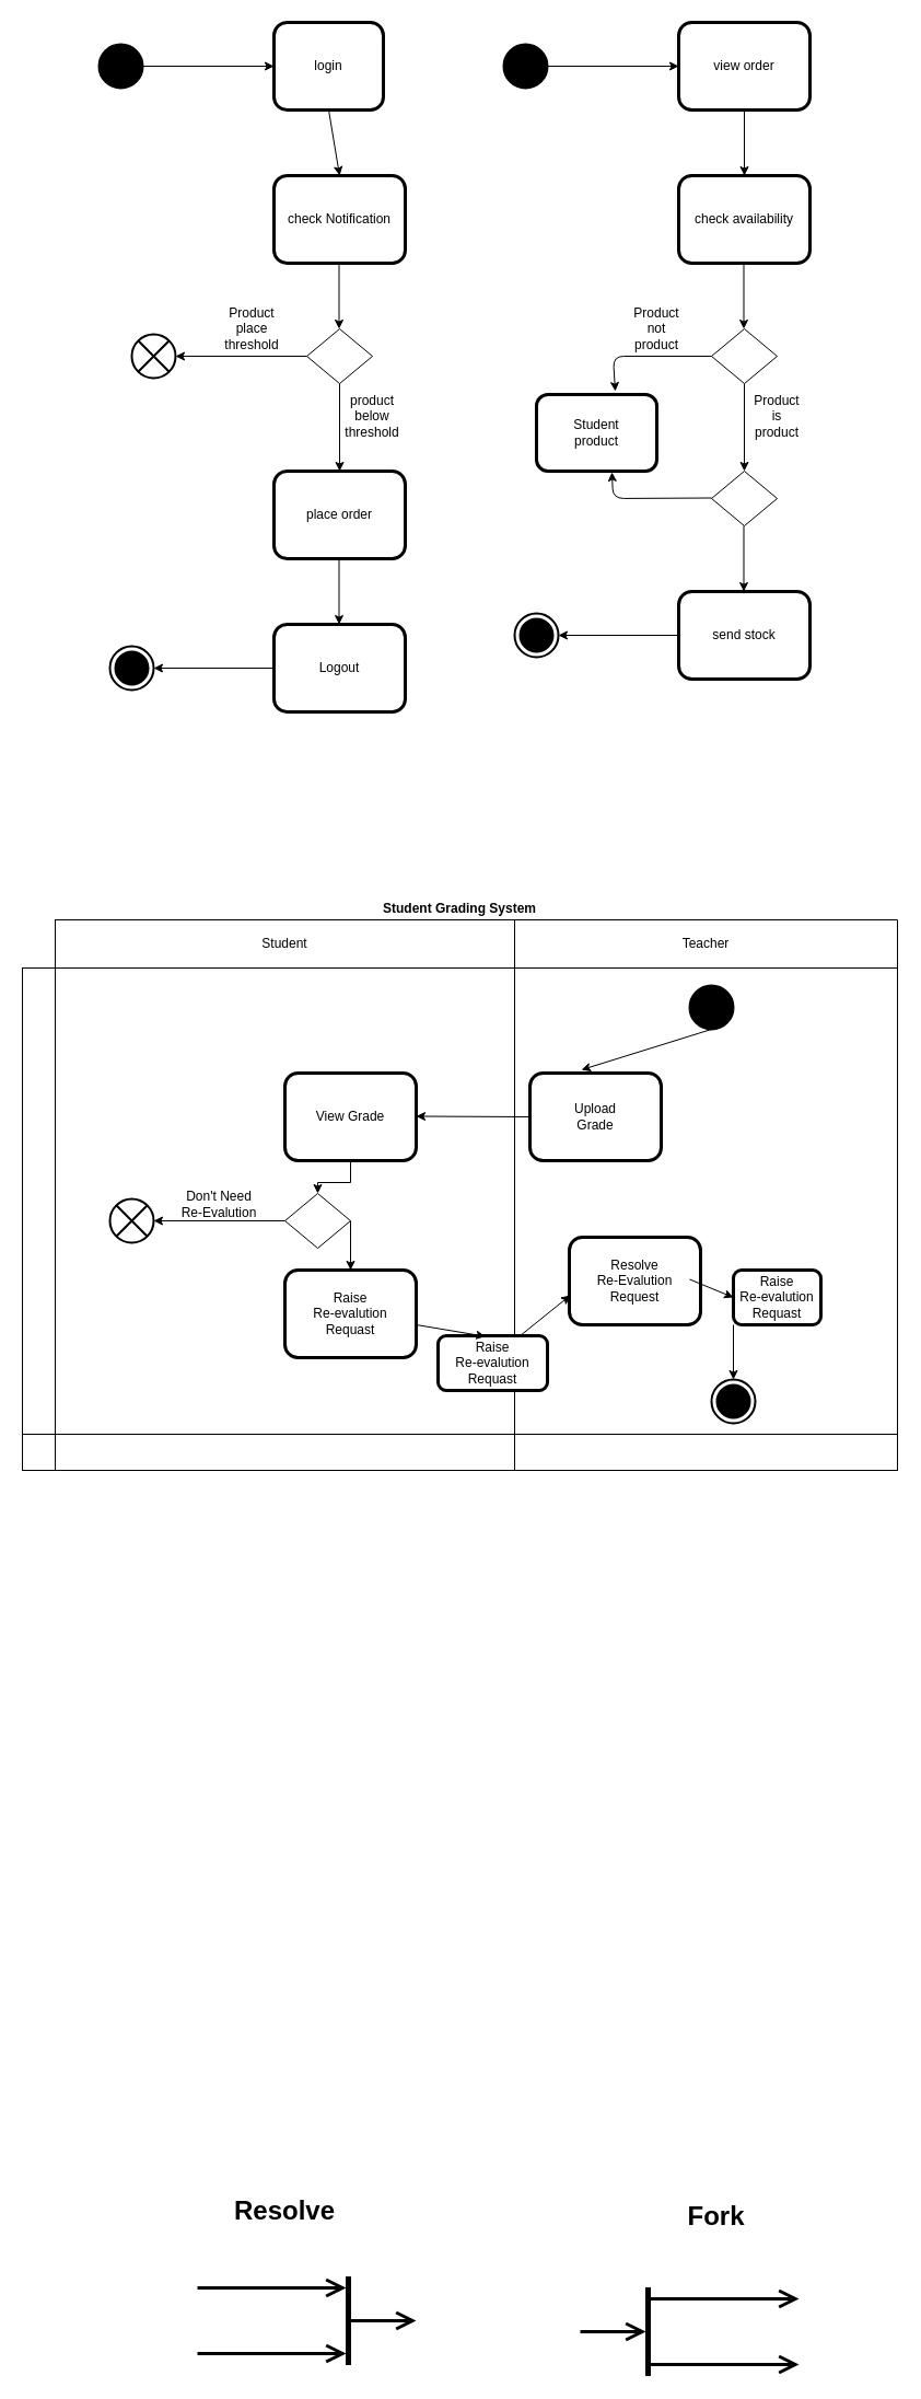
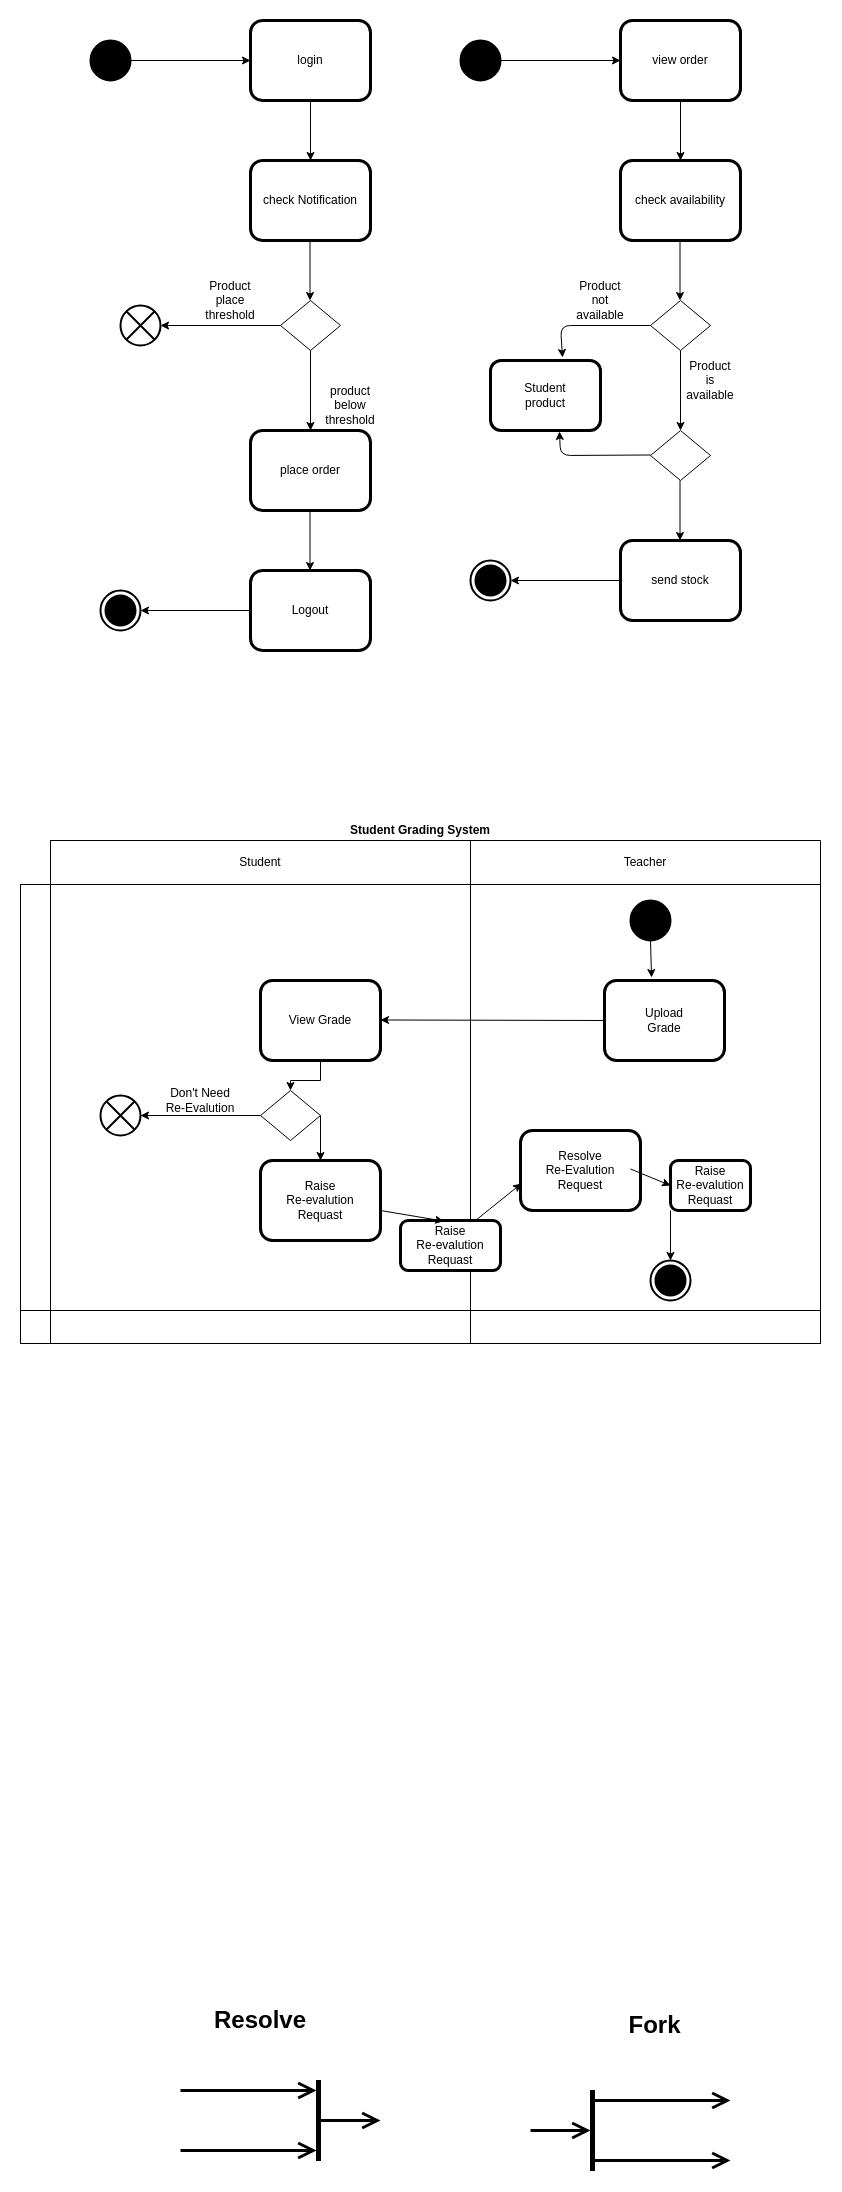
- <mxCell id="4" value="login" style="shape=ext;rounded=1;html=1;whiteSpace=wrap;strokeWidth=3;" parent="1" vertex="1"><mxGeometry x="250" y="20" width="100" height="80" as="geometry" /></mxCell>
+ <mxCell id="4" value="login" style="shape=ext;rounded=1;html=1;whiteSpace=wrap;strokeWidth=3;" parent="1" vertex="1"><mxGeometry x="250" y="20" width="120" height="80" as="geometry" /></mxCell>
- <mxCell id="32" value="Product not product" style="text;html=1;strokeColor=none;fillColor=none;align=center;verticalAlign=middle;whiteSpace=wrap;rounded=0;" parent="1" vertex="1"><mxGeometry x="580" y="290" width="40" height="20" as="geometry" /></mxCell>
+ <mxCell id="32" value="Product not available" style="text;html=1;strokeColor=none;fillColor=none;align=center;verticalAlign=middle;whiteSpace=wrap;rounded=0;" parent="1" vertex="1"><mxGeometry x="580" y="290" width="40" height="20" as="geometry" /></mxCell>
- <mxCell id="17" value="&lt;div&gt;product &lt;br&gt;&lt;/div&gt;&lt;div&gt;below&lt;/div&gt;&lt;div&gt;threshold&lt;br&gt;&lt;/div&gt;" style="text;html=1;strokeColor=none;fillColor=none;align=center;verticalAlign=middle;whiteSpace=wrap;rounded=0;" parent="1" vertex="1"><mxGeometry x="320" y="370" width="40" height="20" as="geometry" /></mxCell>
+ <mxCell id="17" value="&lt;div&gt;product &lt;br&gt;&lt;/div&gt;&lt;div&gt;below&lt;/div&gt;&lt;div&gt;threshold&lt;br&gt;&lt;/div&gt;" style="text;html=1;strokeColor=none;fillColor=none;align=center;verticalAlign=middle;whiteSpace=wrap;rounded=0;" parent="1" vertex="1"><mxGeometry x="330" y="395" width="40" height="20" as="geometry" /></mxCell>
- <mxCell id="33" value="&lt;div&gt;Product &lt;br&gt;&lt;/div&gt;&lt;div&gt;is &lt;br&gt;&lt;/div&gt;&lt;div&gt;product&lt;br&gt;&lt;/div&gt;" style="text;html=1;strokeColor=none;fillColor=none;align=center;verticalAlign=middle;whiteSpace=wrap;rounded=0;" parent="1" vertex="1"><mxGeometry x="690" y="370" width="40" height="20" as="geometry" /></mxCell>
+ <mxCell id="33" value="&lt;div&gt;Product &lt;br&gt;&lt;/div&gt;&lt;div&gt;is &lt;br&gt;&lt;/div&gt;&lt;div&gt;available&lt;br&gt;&lt;/div&gt;" style="text;html=1;strokeColor=none;fillColor=none;align=center;verticalAlign=middle;whiteSpace=wrap;rounded=0;" parent="1" vertex="1"><mxGeometry x="690" y="370" width="40" height="20" as="geometry" /></mxCell>
- <mxCell id="54" value="&lt;div&gt;Upload&lt;/div&gt;&lt;div&gt;Grade&lt;br&gt;&lt;/div&gt;" style="shape=ext;rounded=1;html=1;whiteSpace=wrap;strokeWidth=3;" vertex="1" parent="1"><mxGeometry x="484" y="980" width="120" height="80" as="geometry" /></mxCell>
+ <mxCell id="54" value="&lt;div&gt;Upload&lt;/div&gt;&lt;div&gt;Grade&lt;br&gt;&lt;/div&gt;" style="shape=ext;rounded=1;html=1;whiteSpace=wrap;strokeWidth=3;" vertex="1" parent="1"><mxGeometry x="604" y="980" width="120" height="80" as="geometry" /></mxCell>
